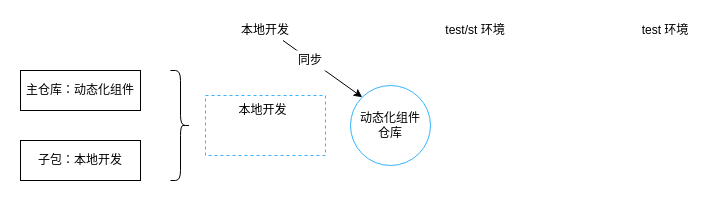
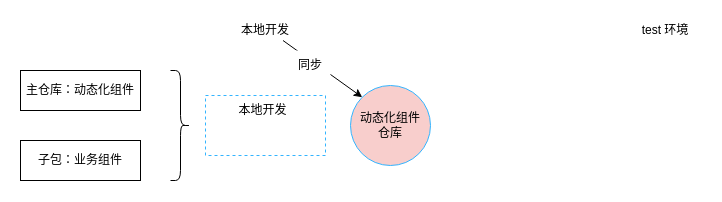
- <mxCell id="7" value="test/st 环境" style="text;html=1;strokeColor=none;fillColor=none;align=center;verticalAlign=middle;whiteSpace=wrap;rounded=0;" parent="1" vertex="1"><mxGeometry x="440" y="20" width="70" height="20" as="geometry" /></mxCell>
- <mxCell id="10" value="同步" style="text;html=1;align=center;verticalAlign=middle;whiteSpace=wrap;rounded=0;dashed=1;fillColor=#FFFFFF;" parent="1" vertex="1"><mxGeometry x="290" y="50" width="40" height="20" as="geometry" /></mxCell>
+ <mxCell id="10" value="同步" style="text;html=1;align=center;verticalAlign=middle;whiteSpace=wrap;rounded=0;dashed=1;fillColor=#FFFFFF;" parent="1" vertex="1"><mxGeometry x="290" y="50" width="40" height="30" as="geometry" /></mxCell>
- <mxCell id="9" value="动态化组件&lt;br&gt;仓库" style="ellipse;whiteSpace=wrap;html=1;aspect=fixed;strokeColor=#33B4FF;" parent="1" vertex="1"><mxGeometry x="350" y="85" width="80" height="80" as="geometry" /></mxCell>
+ <mxCell id="9" value="动态化组件&lt;br&gt;仓库" style="ellipse;whiteSpace=wrap;html=1;aspect=fixed;strokeColor=#33B4FF;fillColor=#f8cecc;" parent="1" vertex="1"><mxGeometry x="350" y="85" width="80" height="80" as="geometry" /></mxCell>
- <mxCell id="3" value="子包：本地开发" style="rounded=0;whiteSpace=wrap;html=1;" parent="1" vertex="1"><mxGeometry x="20" y="140" width="120" height="40" as="geometry" /></mxCell>
+ <mxCell id="3" value="子包：业务组件" style="rounded=0;whiteSpace=wrap;html=1;" parent="1" vertex="1"><mxGeometry x="20" y="140" width="120" height="40" as="geometry" /></mxCell>
